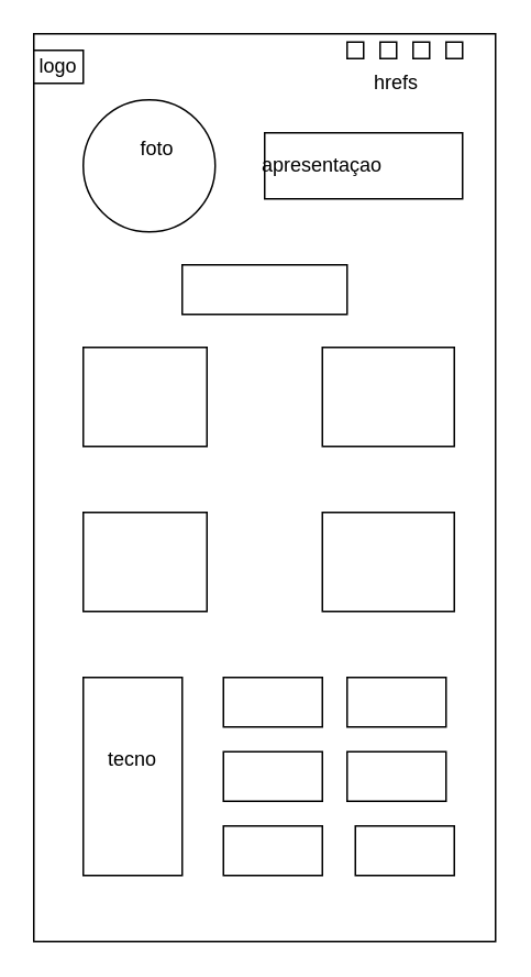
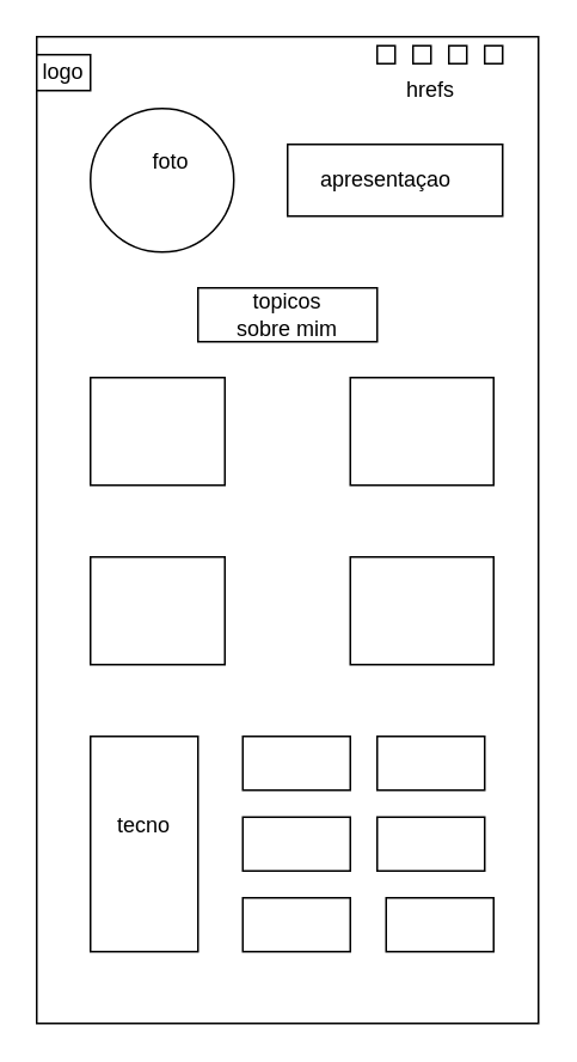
- <mxCell id="18" value="apresentaçao" style="text;html=1;align=center;verticalAlign=middle;whiteSpace=wrap;rounded=0;" parent="1" vertex="1"><mxGeometry x="165" y="85" width="60" height="30" as="geometry" /></mxCell>
+ <mxCell id="18" value="apresentaçao" style="text;html=1;align=center;verticalAlign=middle;whiteSpace=wrap;rounded=0;" parent="1" vertex="1"><mxGeometry x="185" y="85" width="60" height="30" as="geometry" /></mxCell>
+ <mxCell id="19" value="topicos sobre mim" style="text;html=1;align=center;verticalAlign=middle;whiteSpace=wrap;rounded=0;" parent="1" vertex="1"><mxGeometry x="125" y="164" width="70" height="22" as="geometry" /></mxCell>
